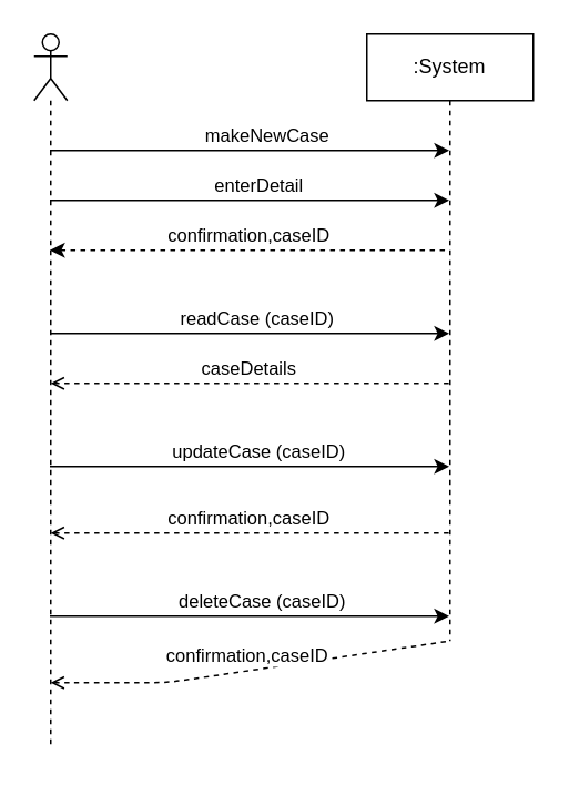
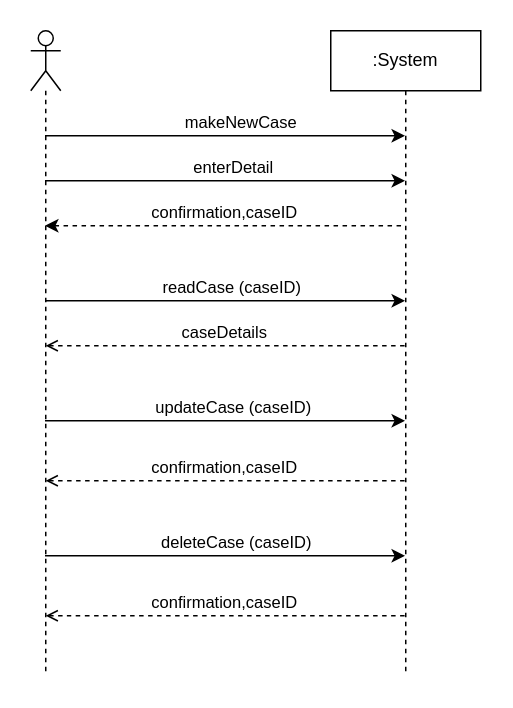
- <mxCell id="3" value=":System" style="shape=umlLifeline;perimeter=lifelinePerimeter;whiteSpace=wrap;html=1;container=1;collapsible=0;recursiveResize=0;outlineConnect=0;" vertex="1" parent="1"><mxGeometry x="220" y="20" width="100" height="365" as="geometry" /></mxCell>
+ <mxCell id="3" value=":System" style="shape=umlLifeline;perimeter=lifelinePerimeter;whiteSpace=wrap;html=1;container=1;collapsible=0;recursiveResize=0;outlineConnect=0;" vertex="1" parent="1"><mxGeometry x="220" y="20" width="100" height="430" as="geometry" /></mxCell>
